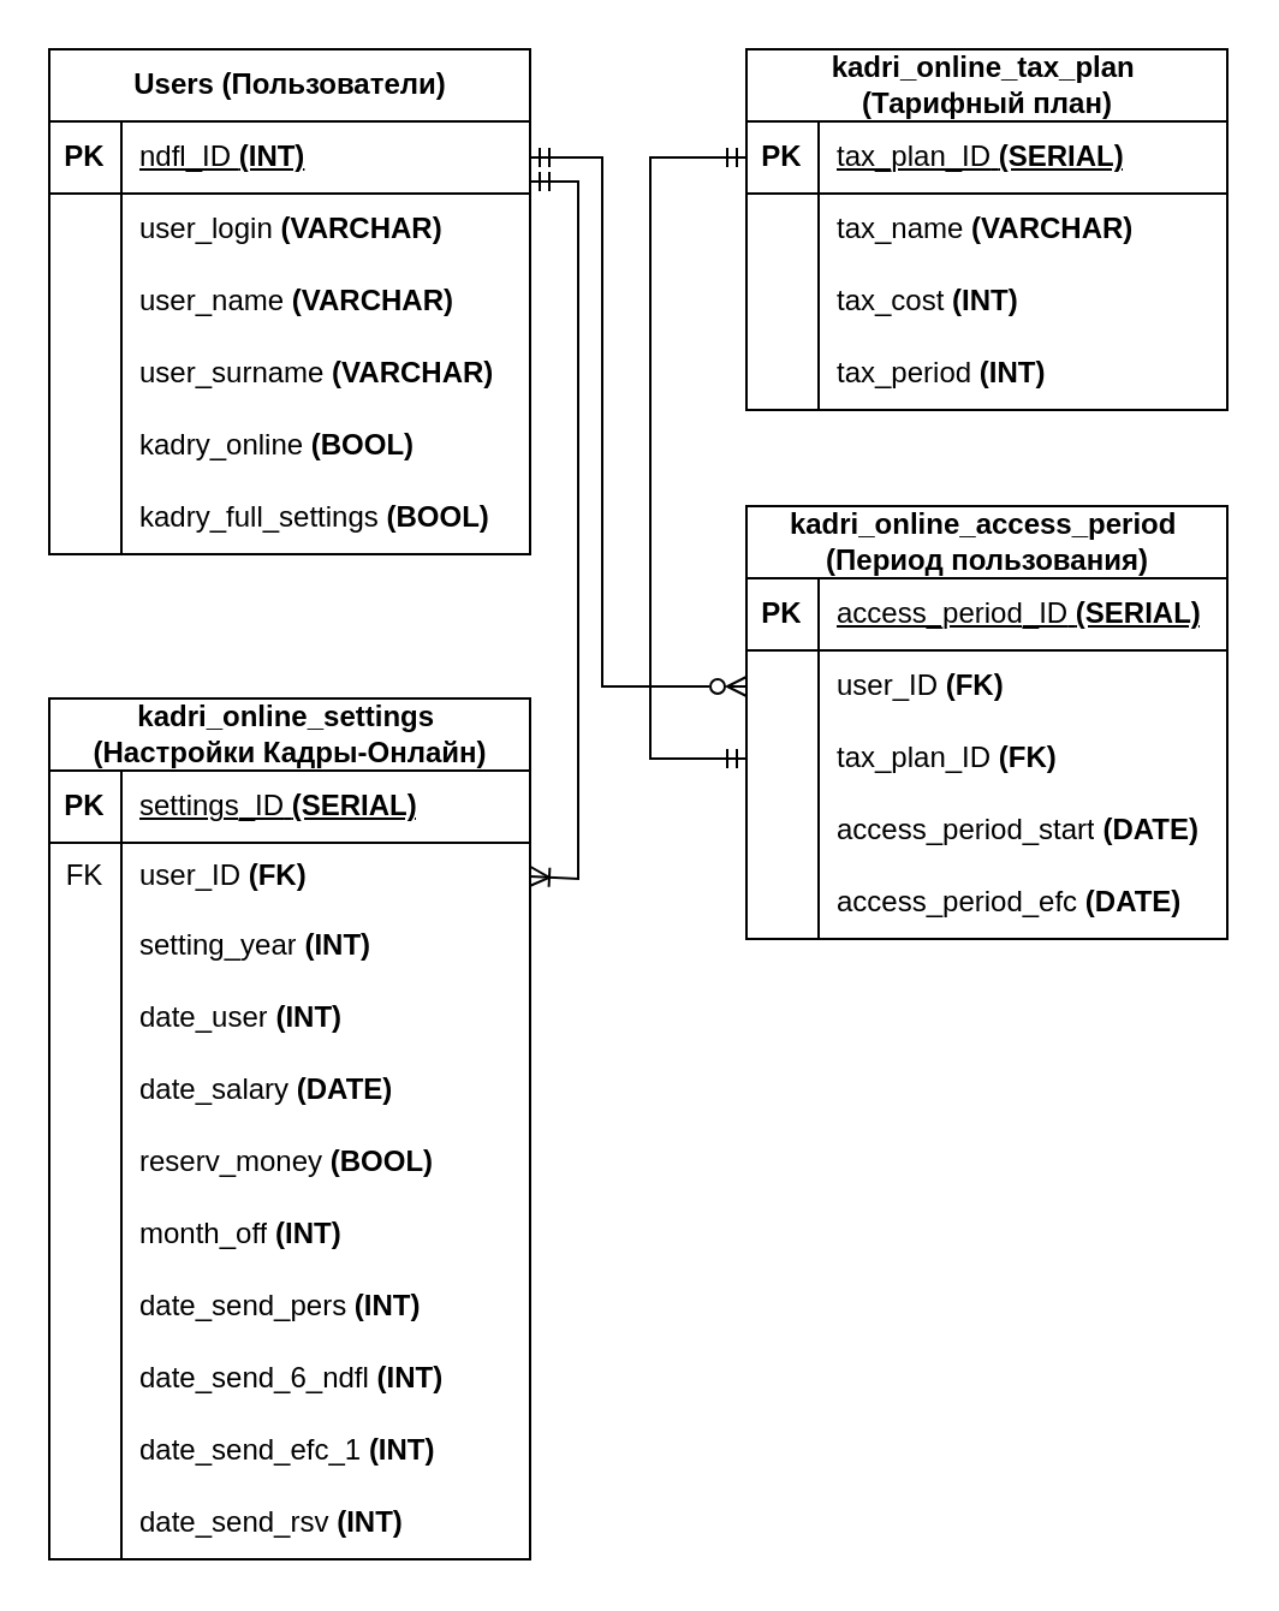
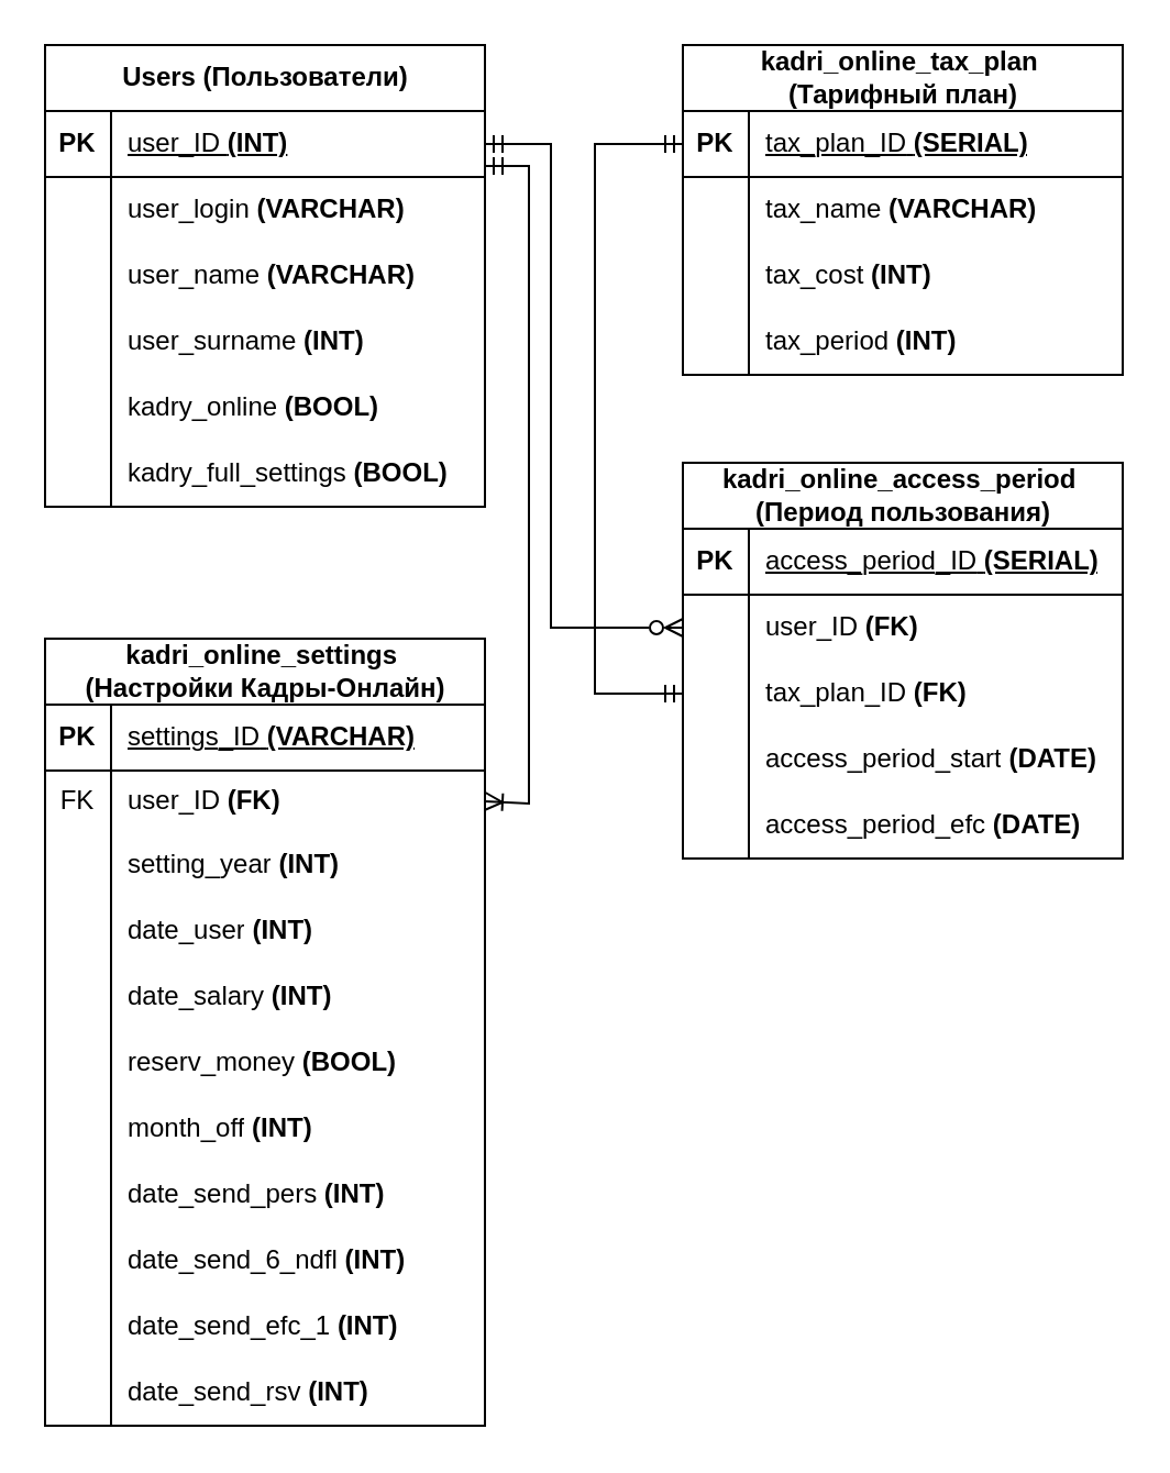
- <mxCell id="5" value="&lt;span style=&quot;font-weight: 400; text-align: center; background-color: rgb(255, 255, 255);&quot;&gt;ndfl_ID&amp;nbsp;&lt;/span&gt;&lt;b style=&quot;text-align: center;&quot;&gt;(INT)&lt;/b&gt;" style="shape=partialRectangle;connectable=0;fillColor=none;top=0;left=0;bottom=0;right=0;align=left;spacingLeft=6;fontStyle=5;overflow=hidden;whiteSpace=wrap;html=1;" parent="3" vertex="1"><mxGeometry x="30" width="170" height="30" as="geometry"><mxRectangle width="170" height="30" as="alternateBounds" /></mxGeometry></mxCell>
+ <mxCell id="5" value="&lt;span style=&quot;font-weight: 400; text-align: center; background-color: rgb(255, 255, 255);&quot;&gt;user_ID&amp;nbsp;&lt;/span&gt;&lt;b style=&quot;text-align: center;&quot;&gt;(INT)&lt;/b&gt;" style="shape=partialRectangle;connectable=0;fillColor=none;top=0;left=0;bottom=0;right=0;align=left;spacingLeft=6;fontStyle=5;overflow=hidden;whiteSpace=wrap;html=1;" parent="3" vertex="1"><mxGeometry x="30" width="170" height="30" as="geometry"><mxRectangle width="170" height="30" as="alternateBounds" /></mxGeometry></mxCell>
- <mxCell id="14" value="&lt;span style=&quot;text-align: center; background-color: rgb(255, 255, 255);&quot;&gt;user_surname&amp;nbsp;&lt;/span&gt;&lt;b style=&quot;text-align: center;&quot;&gt;(VARCHAR)&lt;/b&gt;" style="shape=partialRectangle;connectable=0;fillColor=none;top=0;left=0;bottom=0;right=0;align=left;spacingLeft=6;overflow=hidden;whiteSpace=wrap;html=1;" parent="12" vertex="1"><mxGeometry x="30" width="170" height="30" as="geometry"><mxRectangle width="170" height="30" as="alternateBounds" /></mxGeometry></mxCell>
+ <mxCell id="14" value="&lt;span style=&quot;text-align: center; background-color: rgb(255, 255, 255);&quot;&gt;user_surname&amp;nbsp;&lt;/span&gt;&lt;b style=&quot;text-align: center;&quot;&gt;(INT)&lt;/b&gt;" style="shape=partialRectangle;connectable=0;fillColor=none;top=0;left=0;bottom=0;right=0;align=left;spacingLeft=6;overflow=hidden;whiteSpace=wrap;html=1;" parent="12" vertex="1"><mxGeometry x="30" width="170" height="30" as="geometry"><mxRectangle width="170" height="30" as="alternateBounds" /></mxGeometry></mxCell>
- <mxCell id="41" value="&lt;span style=&quot;font-weight: 400; text-align: center; background-color: rgb(255, 255, 255);&quot;&gt;settings&lt;/span&gt;&lt;span style=&quot;font-weight: 400; text-align: center; background-color: rgb(255, 255, 255);&quot;&gt;_ID&lt;/span&gt;&lt;span style=&quot;font-weight: 400; text-align: center; background-color: rgb(255, 255, 255);&quot;&gt;&amp;nbsp;&lt;/span&gt;&lt;b style=&quot;text-align: center;&quot;&gt;(SERIAL)&lt;/b&gt;" style="shape=partialRectangle;connectable=0;fillColor=none;top=0;left=0;bottom=0;right=0;align=left;spacingLeft=6;fontStyle=5;overflow=hidden;whiteSpace=wrap;html=1;" vertex="1" parent="39"><mxGeometry x="30" width="170" height="30" as="geometry"><mxRectangle width="170" height="30" as="alternateBounds" /></mxGeometry></mxCell>
+ <mxCell id="41" value="&lt;span style=&quot;font-weight: 400; text-align: center; background-color: rgb(255, 255, 255);&quot;&gt;settings&lt;/span&gt;&lt;span style=&quot;font-weight: 400; text-align: center; background-color: rgb(255, 255, 255);&quot;&gt;_ID&lt;/span&gt;&lt;span style=&quot;font-weight: 400; text-align: center; background-color: rgb(255, 255, 255);&quot;&gt;&amp;nbsp;&lt;/span&gt;&lt;b style=&quot;text-align: center;&quot;&gt;(VARCHAR)&lt;/b&gt;" style="shape=partialRectangle;connectable=0;fillColor=none;top=0;left=0;bottom=0;right=0;align=left;spacingLeft=6;fontStyle=5;overflow=hidden;whiteSpace=wrap;html=1;" vertex="1" parent="39"><mxGeometry x="30" width="170" height="30" as="geometry"><mxRectangle width="170" height="30" as="alternateBounds" /></mxGeometry></mxCell>
- <mxCell id="53" value="&lt;span style=&quot;text-align: center; background-color: rgb(255, 255, 255);&quot;&gt;date_salary&lt;/span&gt;&lt;span style=&quot;text-align: center; background-color: rgb(255, 255, 255);&quot;&gt;&amp;nbsp;&lt;/span&gt;&lt;b style=&quot;text-align: center;&quot;&gt;(DATE)&lt;/b&gt;" style="shape=partialRectangle;connectable=0;fillColor=none;top=0;left=0;bottom=0;right=0;align=left;spacingLeft=6;overflow=hidden;whiteSpace=wrap;html=1;" vertex="1" parent="51"><mxGeometry x="30" width="170" height="30" as="geometry"><mxRectangle width="170" height="30" as="alternateBounds" /></mxGeometry></mxCell>
+ <mxCell id="53" value="&lt;span style=&quot;text-align: center; background-color: rgb(255, 255, 255);&quot;&gt;date_salary&lt;/span&gt;&lt;span style=&quot;text-align: center; background-color: rgb(255, 255, 255);&quot;&gt;&amp;nbsp;&lt;/span&gt;&lt;b style=&quot;text-align: center;&quot;&gt;(INT)&lt;/b&gt;" style="shape=partialRectangle;connectable=0;fillColor=none;top=0;left=0;bottom=0;right=0;align=left;spacingLeft=6;overflow=hidden;whiteSpace=wrap;html=1;" vertex="1" parent="51"><mxGeometry x="30" width="170" height="30" as="geometry"><mxRectangle width="170" height="30" as="alternateBounds" /></mxGeometry></mxCell>
